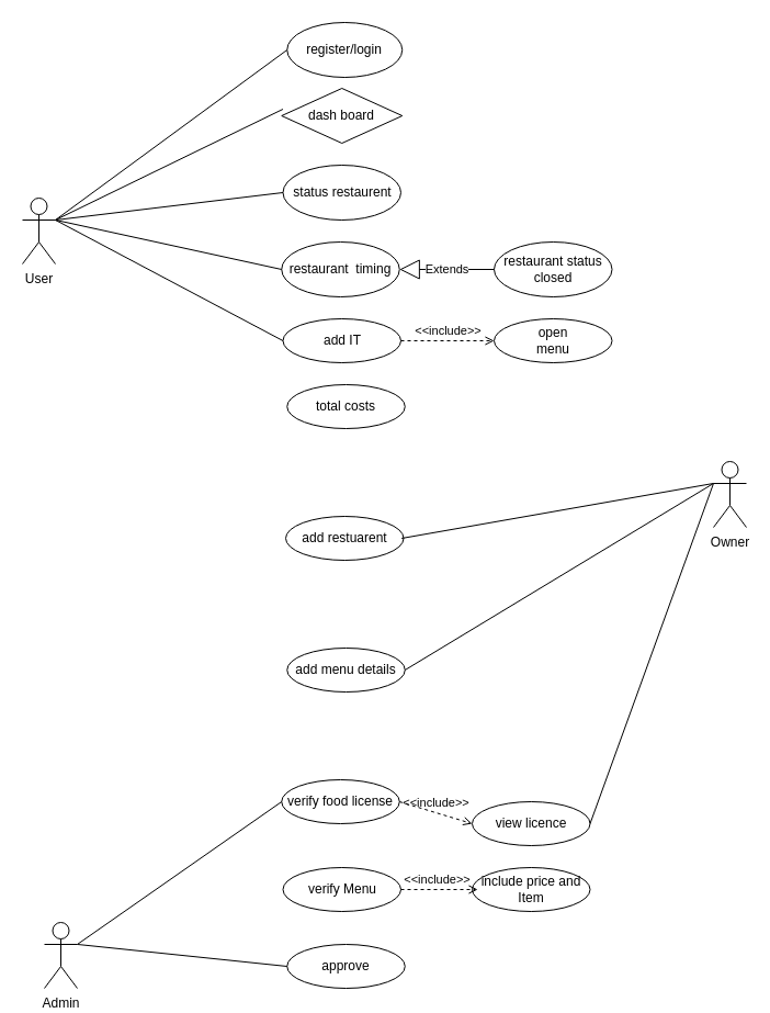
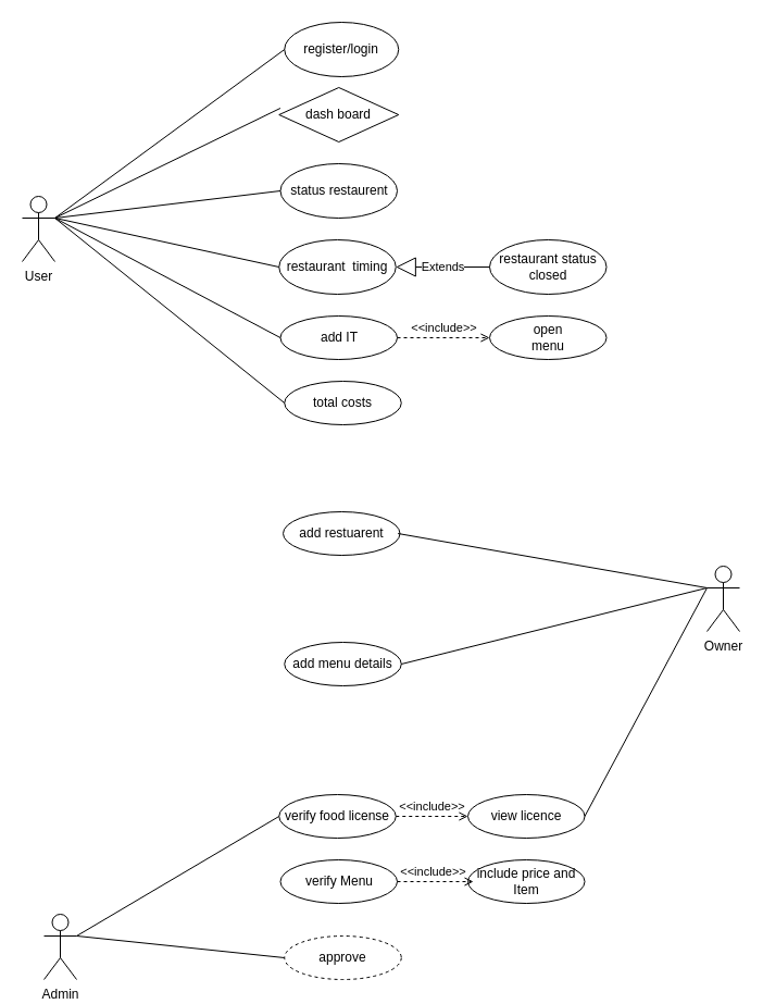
+ <mxCell id="30" value="" style="endArrow=none;html=1;entryX=0;entryY=0.5;entryDx=0;entryDy=0;exitX=1;exitY=0.333;exitDx=0;exitDy=0;exitPerimeter=0;" edge="1" parent="1" source="2" target="10"><mxGeometry width="50" height="50" relative="1" as="geometry"><mxPoint x="60" y="200" as="sourcePoint" /><mxPoint x="267.5" y="320" as="targetPoint" /></mxGeometry></mxCell>
- <mxCell id="3" value="Owner" style="shape=umlActor;html=1;verticalLabelPosition=bottom;verticalAlign=top;align=center;" vertex="1" parent="1"><mxGeometry x="650" y="420" width="30" height="60" as="geometry" /></mxCell>
+ <mxCell id="3" value="Owner" style="shape=umlActor;html=1;verticalLabelPosition=bottom;verticalAlign=top;align=center;" vertex="1" parent="1"><mxGeometry x="650" y="520" width="30" height="60" as="geometry" /></mxCell>
- <mxCell id="14" value="verify food license" style="ellipse;whiteSpace=wrap;html=1;" vertex="1" parent="1"><mxGeometry x="256.25" y="710" width="107.5" height="40" as="geometry" /></mxCell>
+ <mxCell id="14" value="verify food license" style="ellipse;whiteSpace=wrap;html=1;" vertex="1" parent="1"><mxGeometry x="256.25" y="730" width="107.5" height="40" as="geometry" /></mxCell>
- <mxCell id="16" value="approve" style="ellipse;whiteSpace=wrap;html=1;" vertex="1" parent="1"><mxGeometry x="261.25" y="860" width="107.5" height="40" as="geometry" /></mxCell>
+ <mxCell id="16" value="approve" style="ellipse;whiteSpace=wrap;html=1;dashed=1;" vertex="1" parent="1"><mxGeometry x="261.25" y="860" width="107.5" height="40" as="geometry" /></mxCell>
